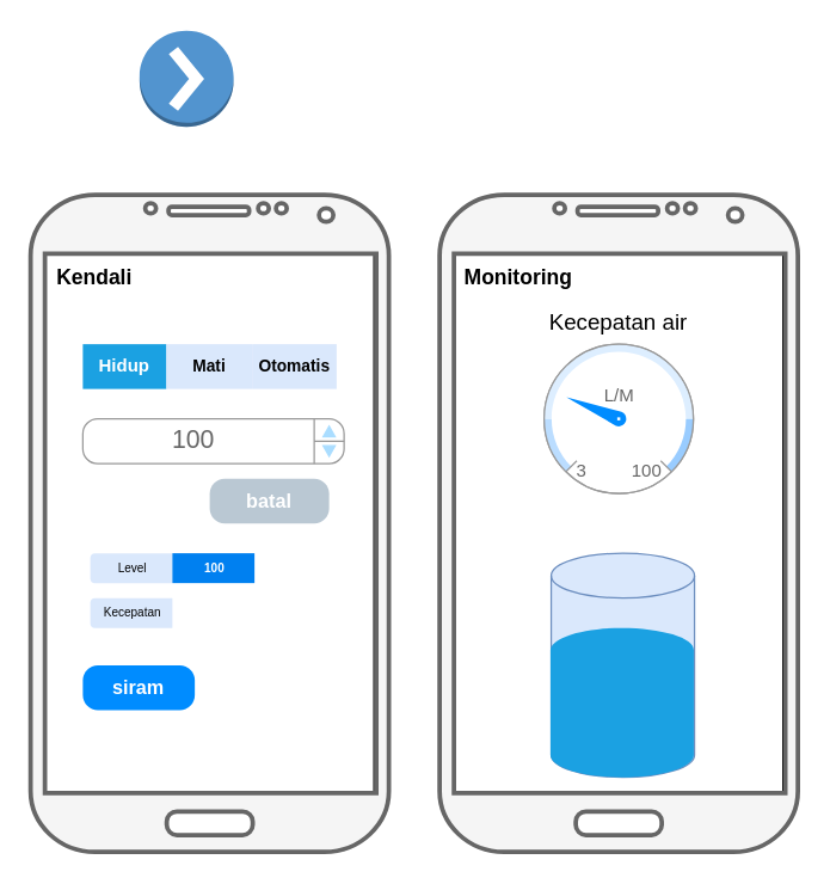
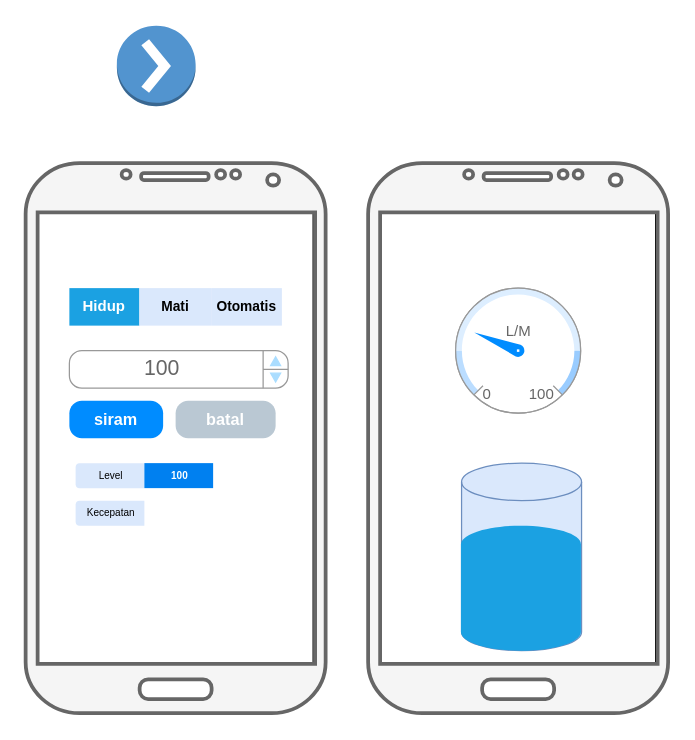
- <mxCell id="10" value="Kendali" style="text;html=1;strokeColor=none;fillColor=none;align=center;verticalAlign=middle;whiteSpace=wrap;rounded=0;shadow=0;sketch=0;strokeWidth=1;fontStyle=1;fontSize=14;" parent="1" vertex="1"><mxGeometry x="33" y="170" width="60" height="30" as="geometry" /></mxCell>
- <mxCell id="15" value="Monitoring" style="text;html=1;strokeColor=none;fillColor=none;align=center;verticalAlign=middle;whiteSpace=wrap;rounded=0;shadow=0;sketch=0;strokeWidth=1;fontStyle=1;fontSize=14;" parent="1" vertex="1"><mxGeometry x="317" y="170" width="60" height="30" as="geometry" /></mxCell>
- <mxCell id="22" value="Kecepatan air" style="text;html=1;strokeColor=none;fillColor=none;align=center;verticalAlign=middle;whiteSpace=wrap;rounded=0;shadow=0;sketch=0;strokeWidth=1;fontSize=15;fontColor=#000000;" parent="1" vertex="1"><mxGeometry x="364" y="200" width="100" height="30" as="geometry" /></mxCell>
- <mxCell id="18" value="3" style="strokeWidth=1;shadow=0;dashed=0;align=center;html=1;shape=mxgraph.mockup.graphics.anchor;align=left;fontColor=#666666;" parent="16" vertex="1"><mxGeometry x="20" y="75" width="50" height="20" as="geometry" /></mxCell>
+ <mxCell id="18" value="0" style="strokeWidth=1;shadow=0;dashed=0;align=center;html=1;shape=mxgraph.mockup.graphics.anchor;align=left;fontColor=#666666;" parent="16" vertex="1"><mxGeometry x="20" y="75" width="50" height="20" as="geometry" /></mxCell>
- <mxCell id="11" value="&lt;font style=&quot;font-size: 13px;&quot;&gt;siram&lt;/font&gt;" style="strokeWidth=1;shadow=0;dashed=0;align=center;html=1;shape=mxgraph.mockup.buttons.button;strokeColor=none;fontColor=#ffffff;mainText=;buttonStyle=round;fontSize=17;fontStyle=1;fillColor=#008cff;whiteSpace=wrap;sketch=0;" parent="1" vertex="1"><mxGeometry x="55" y="445" width="75" height="30" as="geometry" /></mxCell>
+ <mxCell id="11" value="&lt;font style=&quot;font-size: 13px;&quot;&gt;siram&lt;/font&gt;" style="strokeWidth=1;shadow=0;dashed=0;align=center;html=1;shape=mxgraph.mockup.buttons.button;strokeColor=none;fontColor=#ffffff;mainText=;buttonStyle=round;fontSize=17;fontStyle=1;fillColor=#008cff;whiteSpace=wrap;sketch=0;" parent="1" vertex="1"><mxGeometry x="55" y="320" width="75" height="30" as="geometry" /></mxCell>
